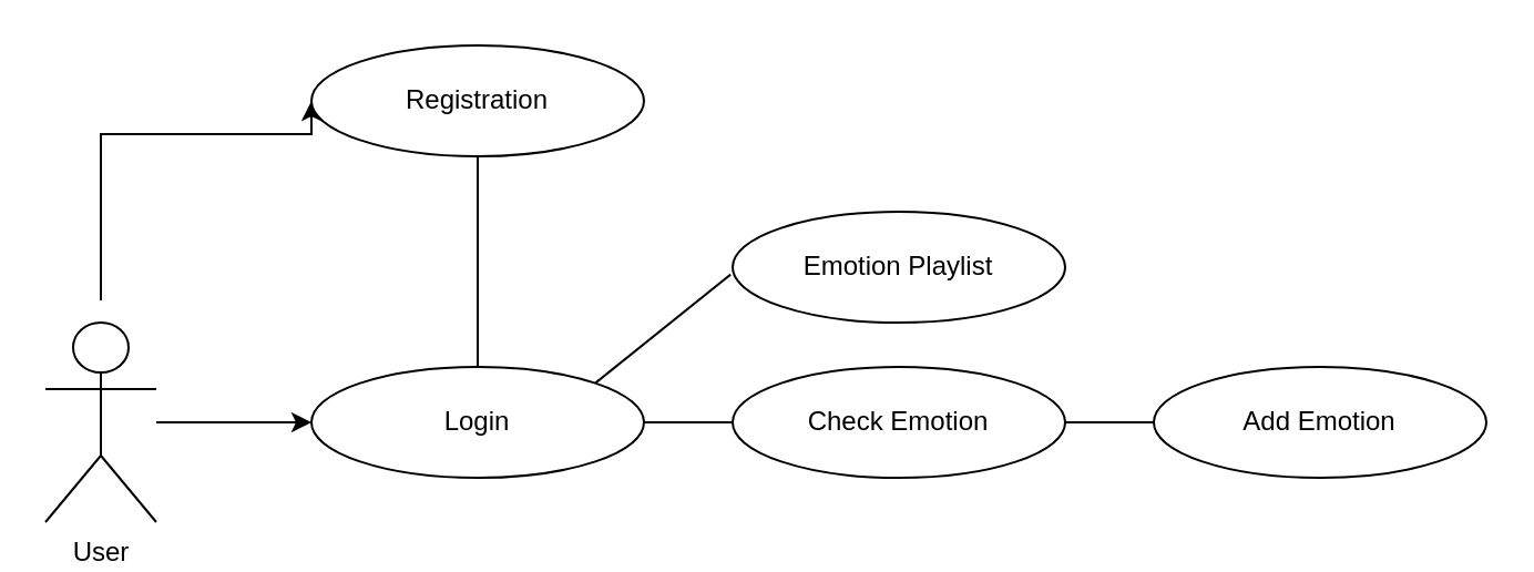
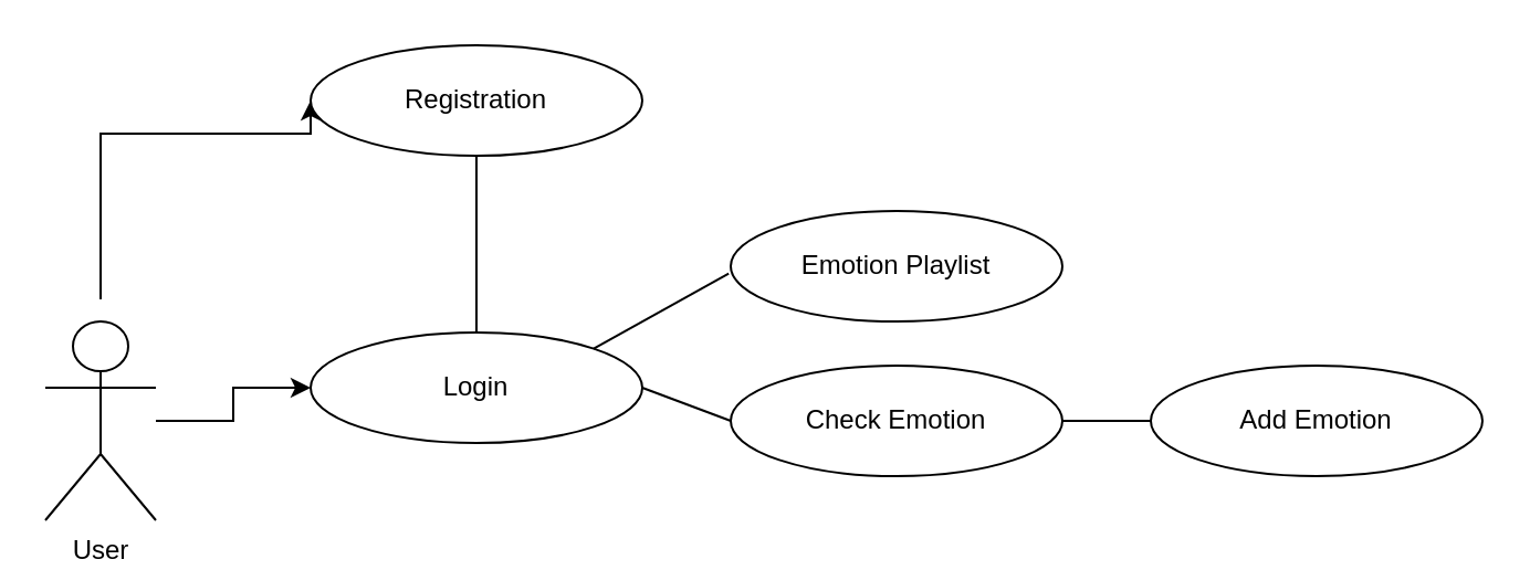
- <mxCell id="5" value="Login" style="ellipse;whiteSpace=wrap;html=1;" vertex="1" parent="1"><mxGeometry x="140" y="165" width="150" height="50" as="geometry" /></mxCell>
+ <mxCell id="5" value="Login" style="ellipse;whiteSpace=wrap;html=1;" vertex="1" parent="1"><mxGeometry x="140" y="150" width="150" height="50" as="geometry" /></mxCell>
